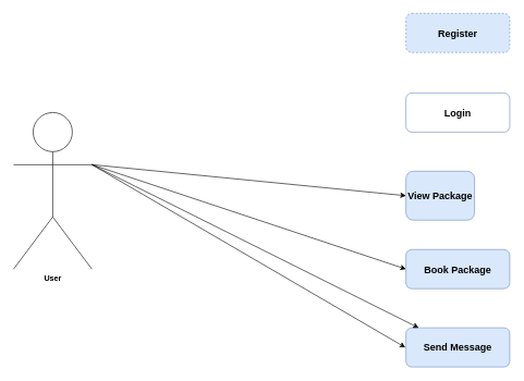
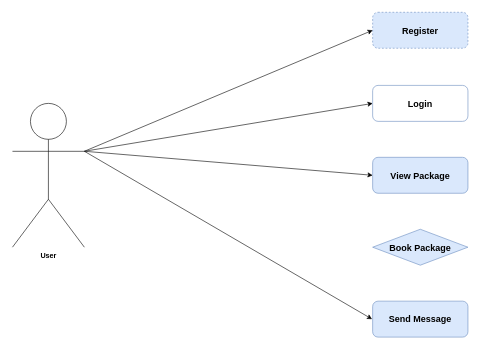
+ <mxCell id="8" value="" style="endArrow=classic;html=1;rounded=0;exitX=1;exitY=0.333;exitDx=0;exitDy=0;exitPerimeter=0;entryX=0;entryY=0.5;entryDx=0;entryDy=0;" parent="1" source="2" target="3" edge="1"><mxGeometry width="50" height="50" relative="1" as="geometry"><mxPoint x="770" y="352" as="sourcePoint" /><mxPoint x="820" y="302" as="targetPoint" /></mxGeometry></mxCell>
- <mxCell id="5" value="View Package" style="rounded=1;whiteSpace=wrap;html=1;fontStyle=1;fontSize=15;fillColor=#dae8fc;strokeColor=#6c8ebf;" parent="1" vertex="1"><mxGeometry x="621" y="262" width="105" height="75" as="geometry" /></mxCell>
+ <mxCell id="5" value="View Package" style="rounded=1;whiteSpace=wrap;html=1;fontStyle=1;fontSize=15;fillColor=#dae8fc;strokeColor=#6c8ebf;" parent="1" vertex="1"><mxGeometry x="621" y="262" width="159" height="60" as="geometry" /></mxCell>
- <mxCell id="11" value="" style="endArrow=classic;html=1;rounded=0;exitX=1;exitY=0.333;exitDx=0;exitDy=0;exitPerimeter=0;entryX=0;entryY=0.5;entryDx=0;entryDy=0;" parent="1" source="2" target="6" edge="1"><mxGeometry width="50" height="50" relative="1" as="geometry"><mxPoint x="170" y="282" as="sourcePoint" /><mxPoint x="651" y="80" as="targetPoint" /></mxGeometry></mxCell>
- <mxCell id="6" value="Book Package" style="rounded=1;whiteSpace=wrap;html=1;fontStyle=1;fontSize=15;fillColor=#dae8fc;strokeColor=#6c8ebf;" parent="1" vertex="1"><mxGeometry x="621" y="382" width="159" height="60" as="geometry" /></mxCell>
+ <mxCell id="6" value="Book Package" style="rhombus;whiteSpace=wrap;html=1;fontStyle=1;fontSize=15;fillColor=#dae8fc;strokeColor=#6c8ebf;" parent="1" vertex="1"><mxGeometry x="621" y="382" width="159" height="60" as="geometry" /></mxCell>
- <mxCell id="9" value="" style="endArrow=classic;html=1;rounded=0;exitX=1;exitY=0.333;exitDx=0;exitDy=0;exitPerimeter=0;" parent="1" source="2" target="7" edge="1"><mxGeometry width="50" height="50" relative="1" as="geometry"><mxPoint x="150" y="262" as="sourcePoint" /><mxPoint x="631" y="60" as="targetPoint" /></mxGeometry></mxCell>
+ <mxCell id="9" value="" style="endArrow=classic;html=1;rounded=0;exitX=1;exitY=0.333;exitDx=0;exitDy=0;exitPerimeter=0;entryX=0;entryY=0.5;entryDx=0;entryDy=0;" parent="1" source="2" target="4" edge="1"><mxGeometry width="50" height="50" relative="1" as="geometry"><mxPoint x="150" y="262" as="sourcePoint" /><mxPoint x="631" y="60" as="targetPoint" /></mxGeometry></mxCell>
